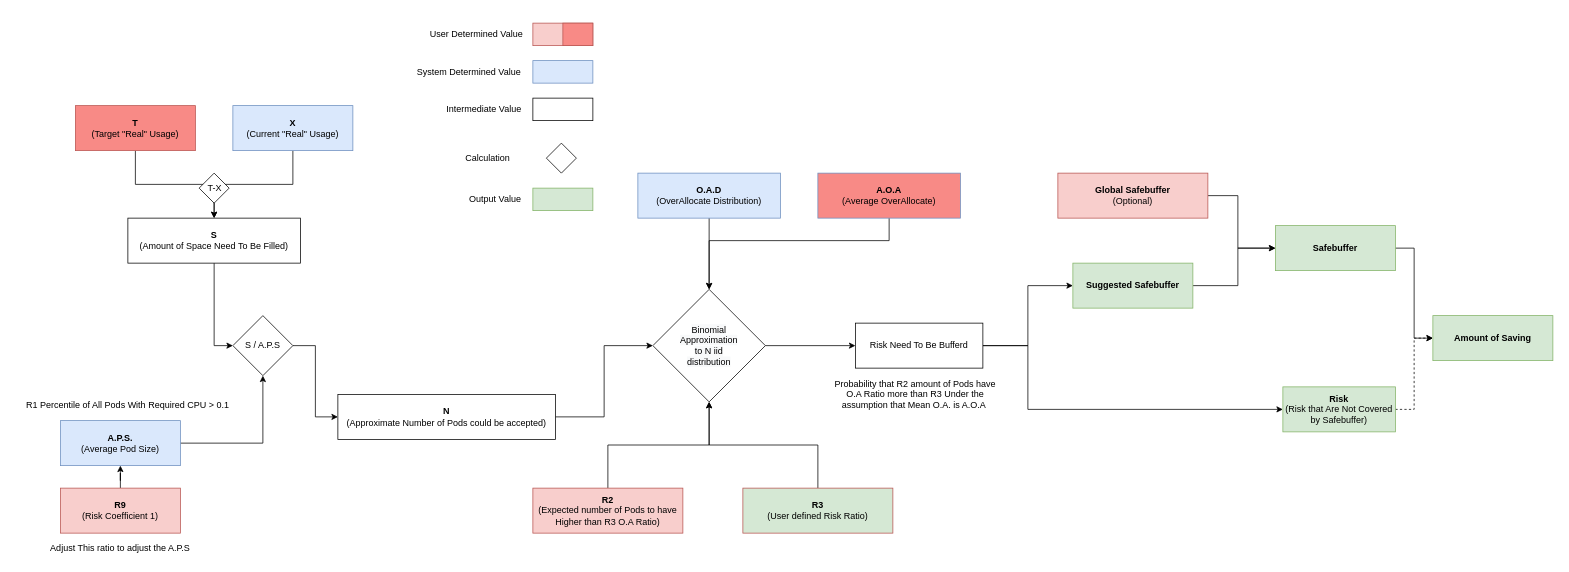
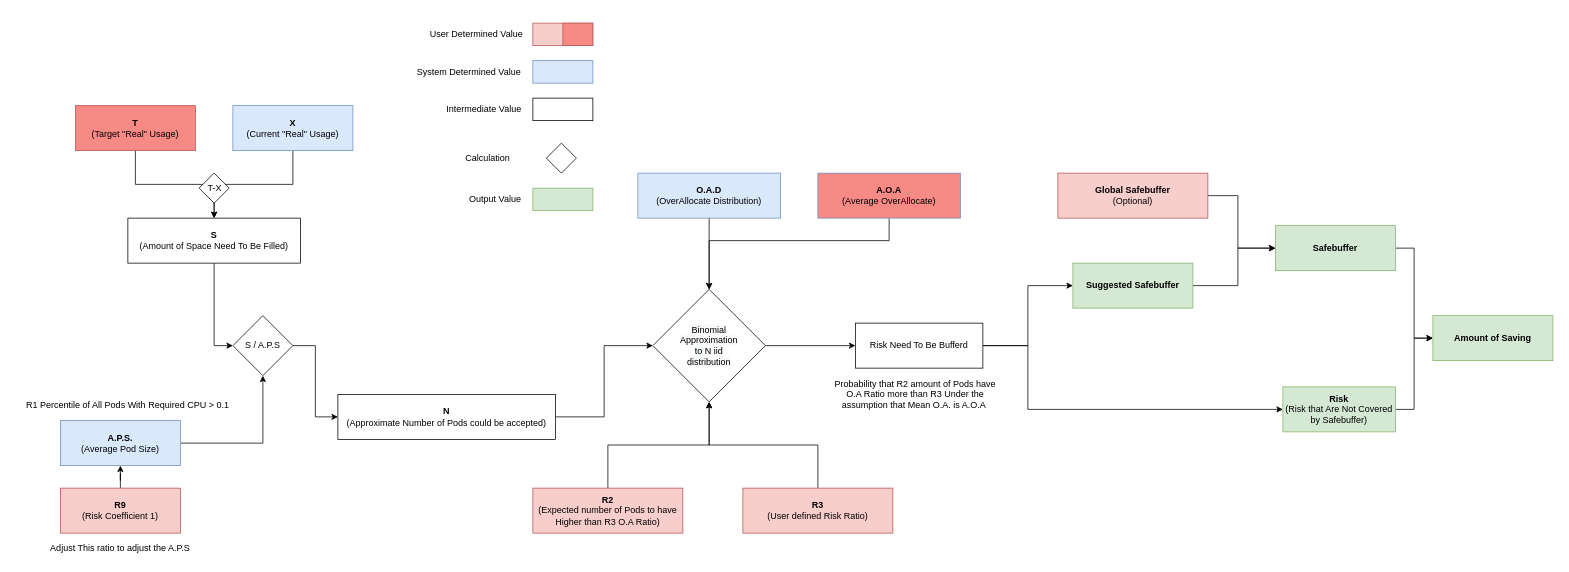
- <mxCell id="52" style="edgeStyle=orthogonalEdgeStyle;rounded=0;orthogonalLoop=1;jettySize=auto;html=1;entryX=0;entryY=0.5;entryDx=0;entryDy=0;dashed=1;" edge="1" parent="1" source="53" target="54"><mxGeometry relative="1" as="geometry" /></mxCell>
+ <mxCell id="52" style="edgeStyle=orthogonalEdgeStyle;rounded=0;orthogonalLoop=1;jettySize=auto;html=1;entryX=0;entryY=0.5;entryDx=0;entryDy=0;" edge="1" parent="1" source="53" target="54"><mxGeometry relative="1" as="geometry" /></mxCell>
- <mxCell id="41" value="&lt;b&gt;R3&lt;/b&gt;&lt;br&gt;(User defined Risk Ratio)" style="rounded=0;whiteSpace=wrap;html=1;fillColor=#d5e8d4;strokeColor=#b85450;" vertex="1" parent="1"><mxGeometry x="990" y="650" width="200" height="60" as="geometry" /></mxCell>
+ <mxCell id="41" value="&lt;b&gt;R3&lt;/b&gt;&lt;br&gt;(User defined Risk Ratio)" style="rounded=0;whiteSpace=wrap;html=1;fillColor=#f8cecc;strokeColor=#b85450;" vertex="1" parent="1"><mxGeometry x="990" y="650" width="200" height="60" as="geometry" /></mxCell>
